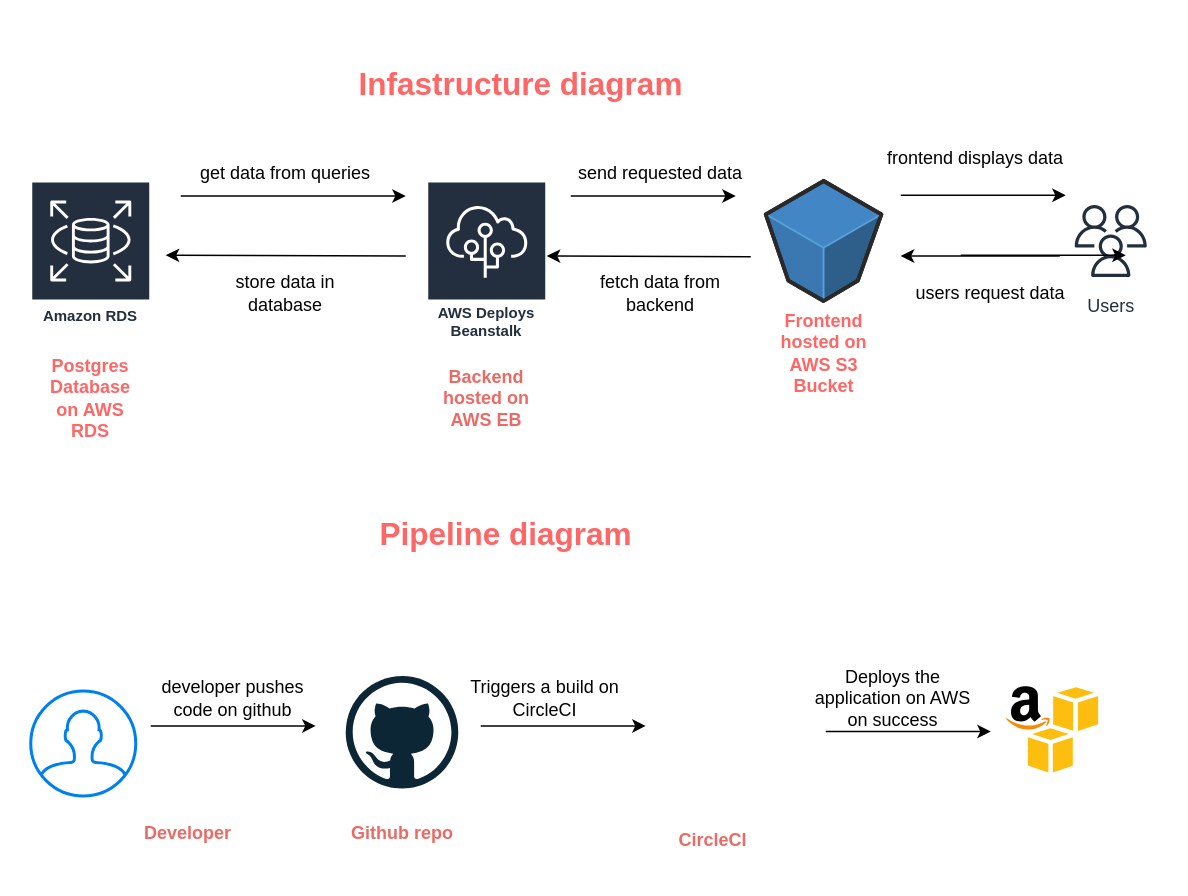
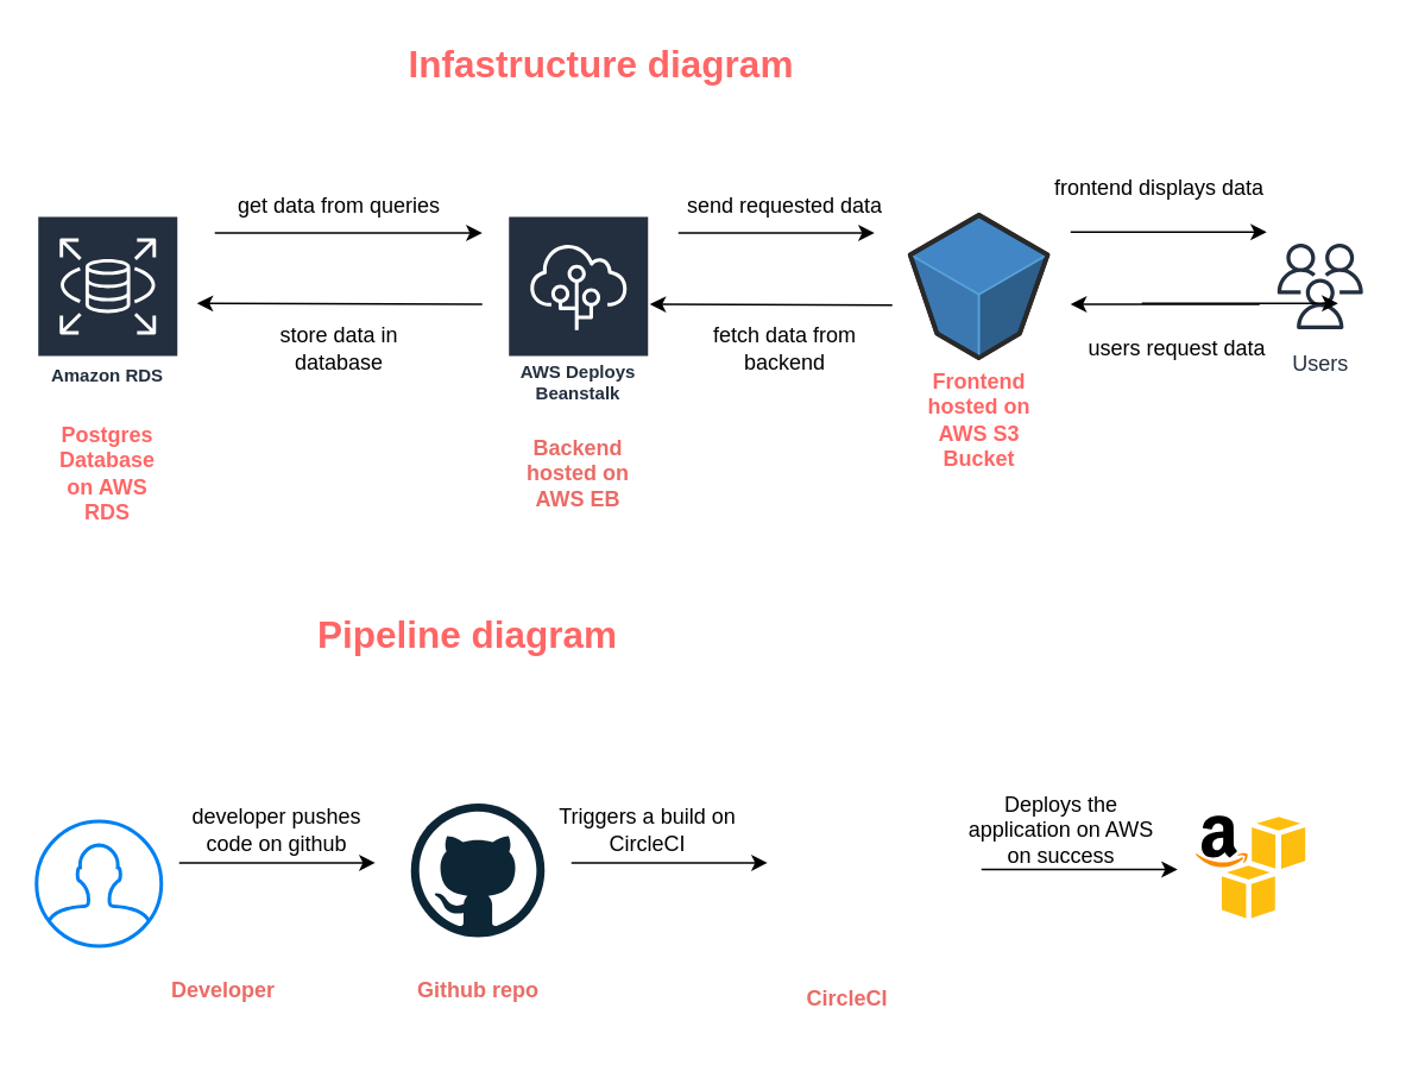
- <mxCell id="21" value="&lt;b&gt;&lt;font style=&quot;font-size: 21px;&quot;&gt;Infastructure diagram&lt;/font&gt;&lt;/b&gt;" style="text;strokeColor=none;align=center;fillColor=none;html=1;verticalAlign=middle;whiteSpace=wrap;rounded=0;fontColor=#FF6666;" vertex="1" parent="1"><mxGeometry x="200" y="40" width="294" height="30" as="geometry" /></mxCell>
+ <mxCell id="21" value="&lt;b&gt;&lt;font style=&quot;font-size: 21px;&quot;&gt;Infastructure diagram&lt;/font&gt;&lt;/b&gt;" style="text;strokeColor=none;align=center;fillColor=none;html=1;verticalAlign=middle;whiteSpace=wrap;rounded=0;fontColor=#FF6666;" vertex="1" parent="1"><mxGeometry x="190" y="20" width="294" height="30" as="geometry" /></mxCell>
- <mxCell id="22" value="&lt;b&gt;&lt;font style=&quot;font-size: 21px;&quot;&gt;Pipeline diagram&lt;/font&gt;&lt;/b&gt;" style="text;strokeColor=none;align=center;fillColor=none;html=1;verticalAlign=middle;whiteSpace=wrap;rounded=0;fontColor=#FF6666;" vertex="1" parent="1"><mxGeometry x="190" y="340" width="294" height="30" as="geometry" /></mxCell>
+ <mxCell id="22" value="&lt;b&gt;&lt;font style=&quot;font-size: 21px;&quot;&gt;Pipeline diagram&lt;/font&gt;&lt;/b&gt;" style="text;strokeColor=none;align=center;fillColor=none;html=1;verticalAlign=middle;whiteSpace=wrap;rounded=0;fontColor=#FF6666;" vertex="1" parent="1"><mxGeometry x="115" y="340" width="294" height="30" as="geometry" /></mxCell>
